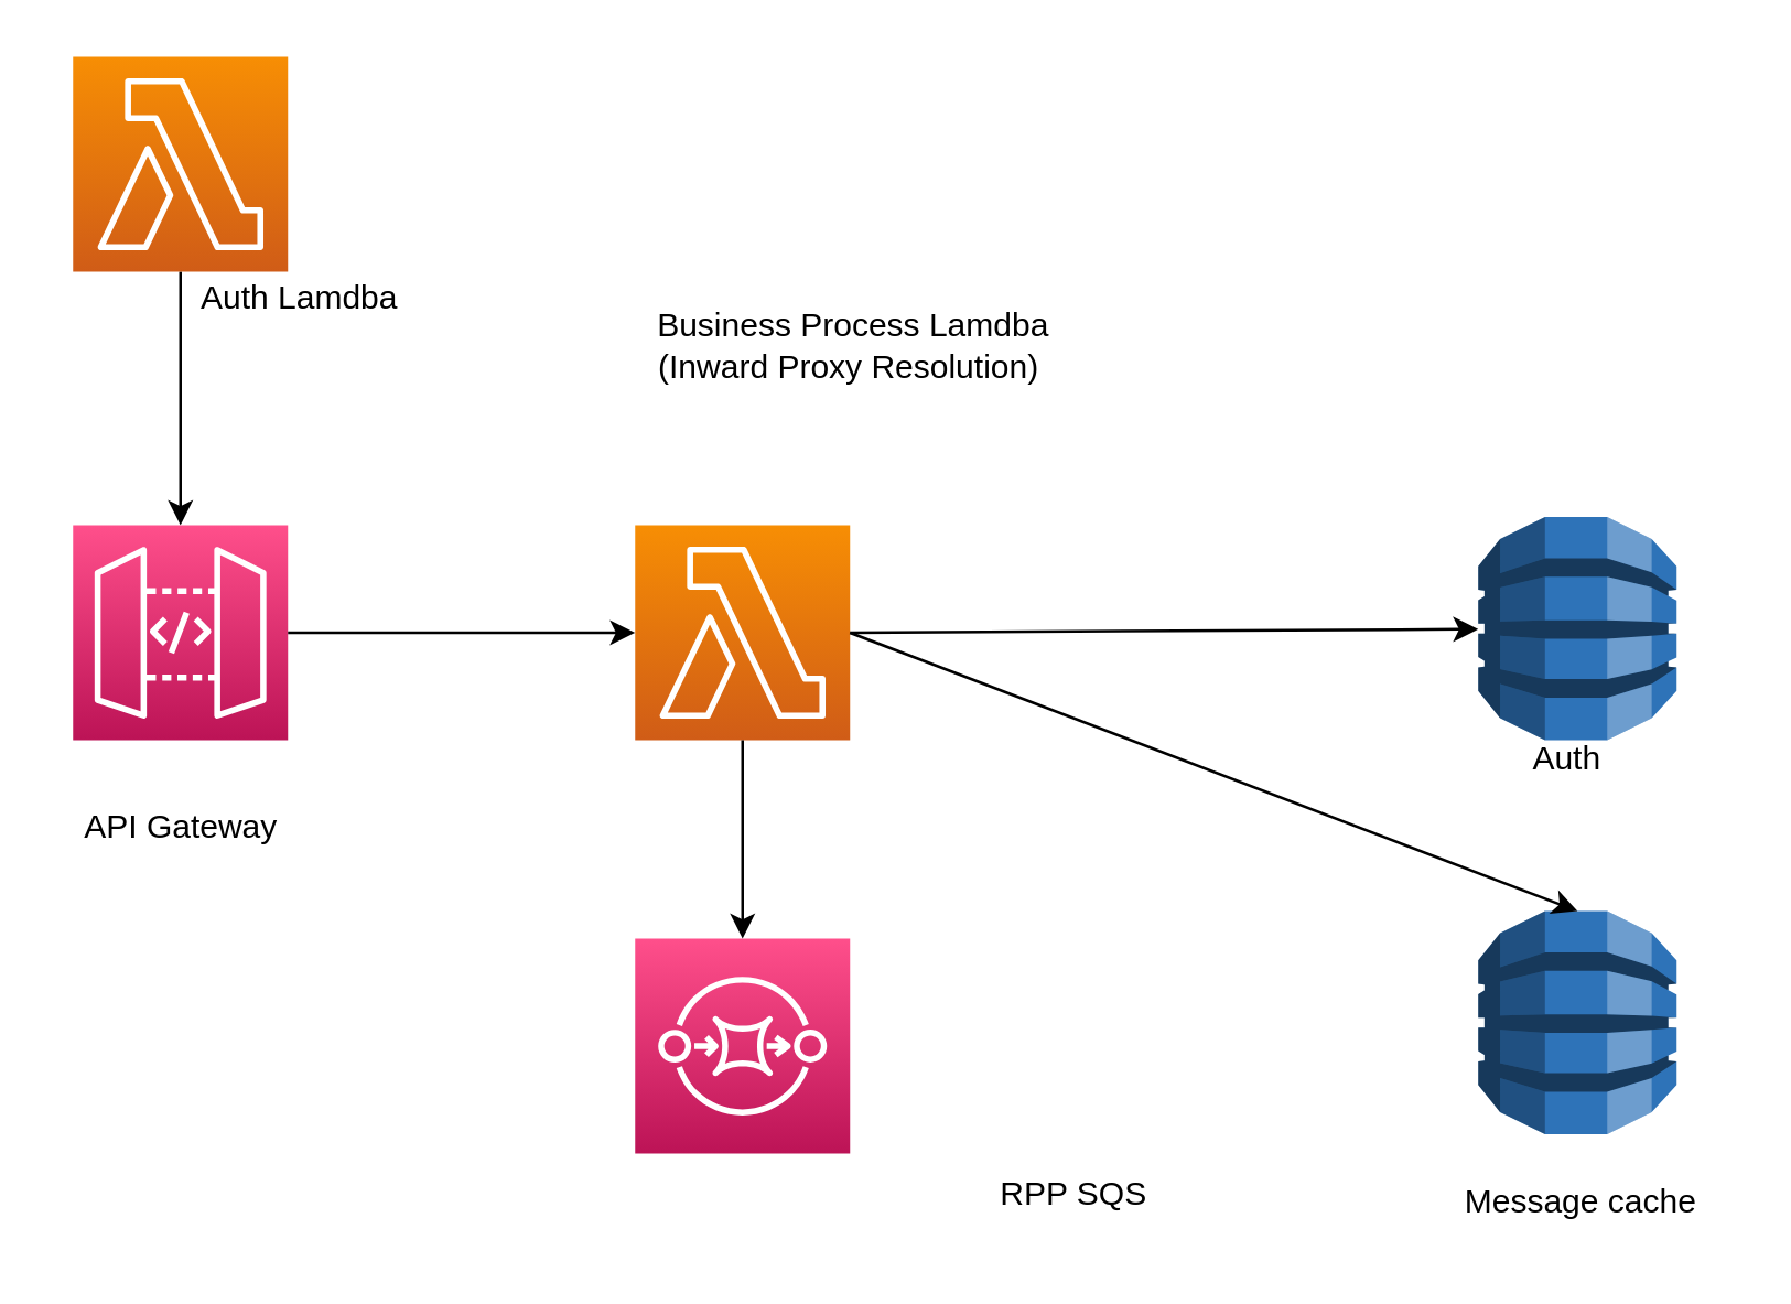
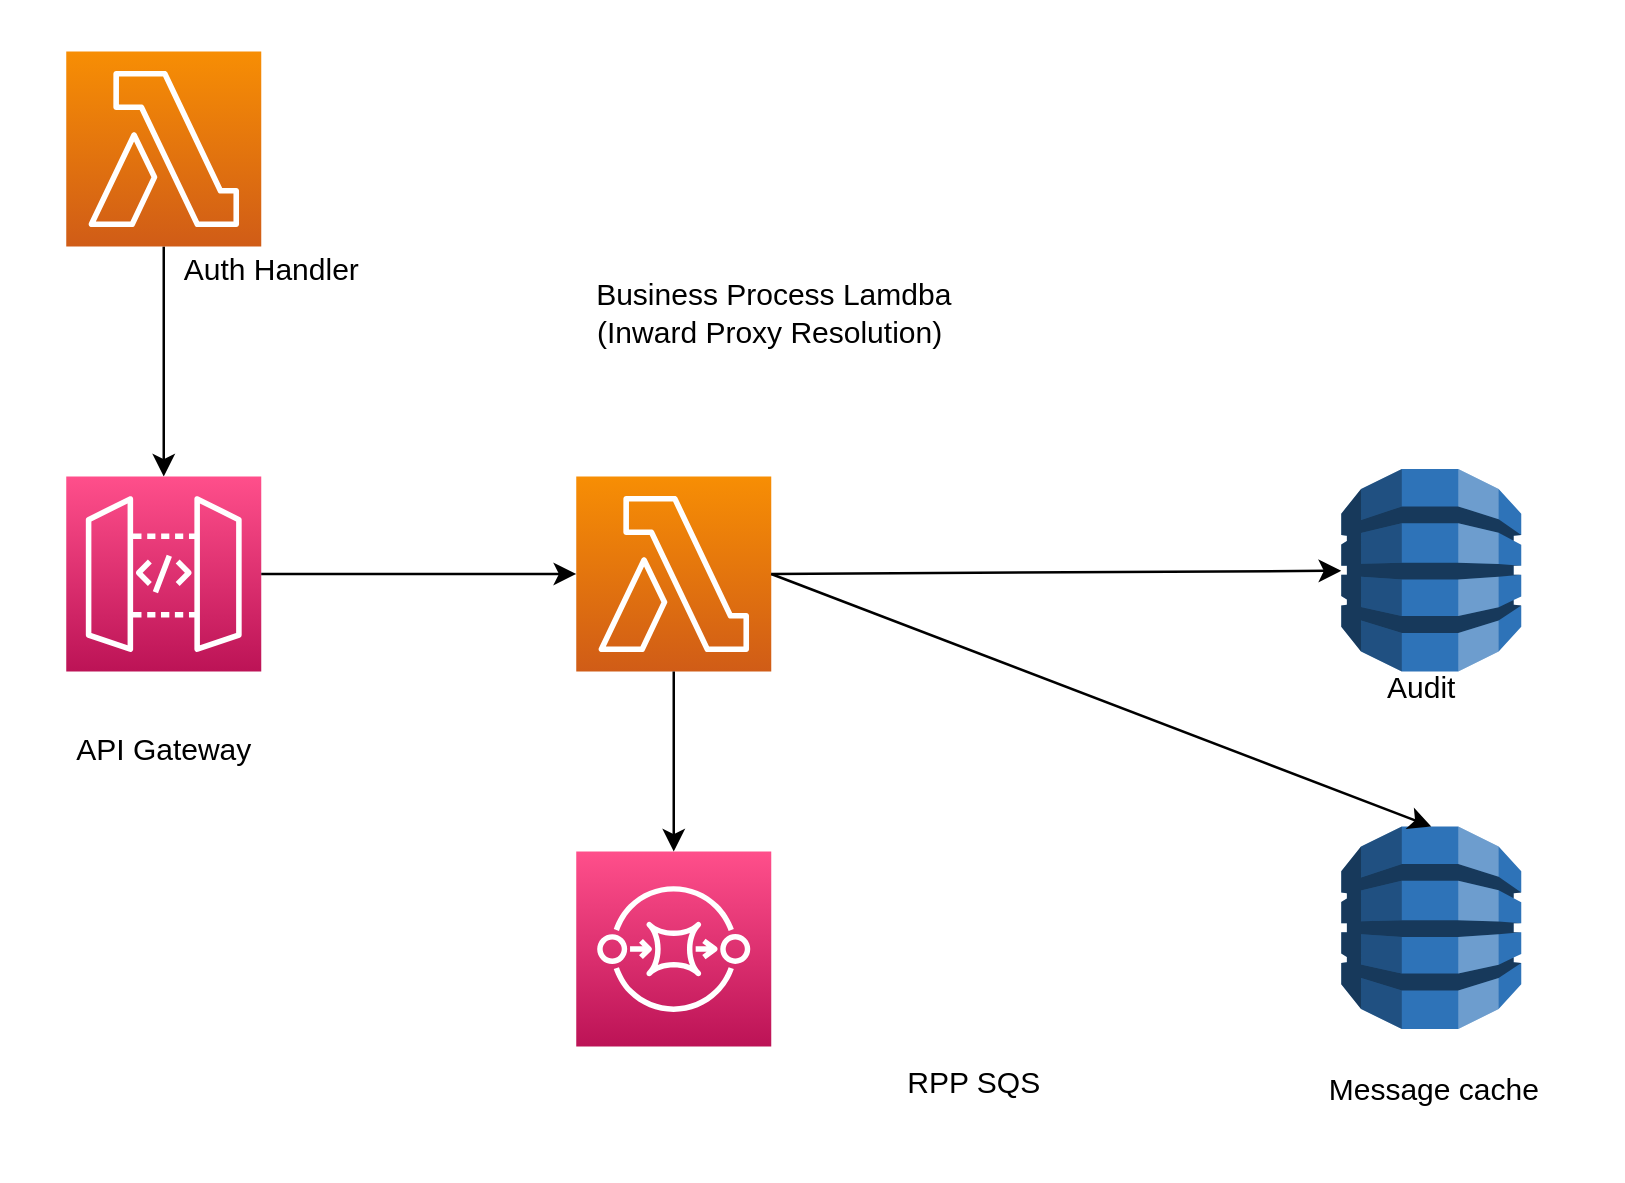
- <mxCell id="9" value="Auth Lamdba" style="text;html=1;resizable=0;autosize=1;align=center;verticalAlign=middle;points=[];fillColor=none;strokeColor=none;rounded=0;" vertex="1" parent="1"><mxGeometry x="63" y="93" width="90" height="30" as="geometry" /></mxCell>
+ <mxCell id="9" value="Auth Handler" style="text;html=1;resizable=0;autosize=1;align=center;verticalAlign=middle;points=[];fillColor=none;strokeColor=none;rounded=0;" vertex="1" parent="1"><mxGeometry x="63" y="93" width="90" height="30" as="geometry" /></mxCell>
- <mxCell id="17" value="Auth" style="text;html=1;resizable=0;autosize=1;align=center;verticalAlign=middle;points=[];fillColor=none;strokeColor=none;rounded=0;" vertex="1" parent="1"><mxGeometry x="543" y="260" width="50" height="30" as="geometry" /></mxCell>
+ <mxCell id="17" value="Audit" style="text;html=1;resizable=0;autosize=1;align=center;verticalAlign=middle;points=[];fillColor=none;strokeColor=none;rounded=0;" vertex="1" parent="1"><mxGeometry x="543" y="260" width="50" height="30" as="geometry" /></mxCell>
